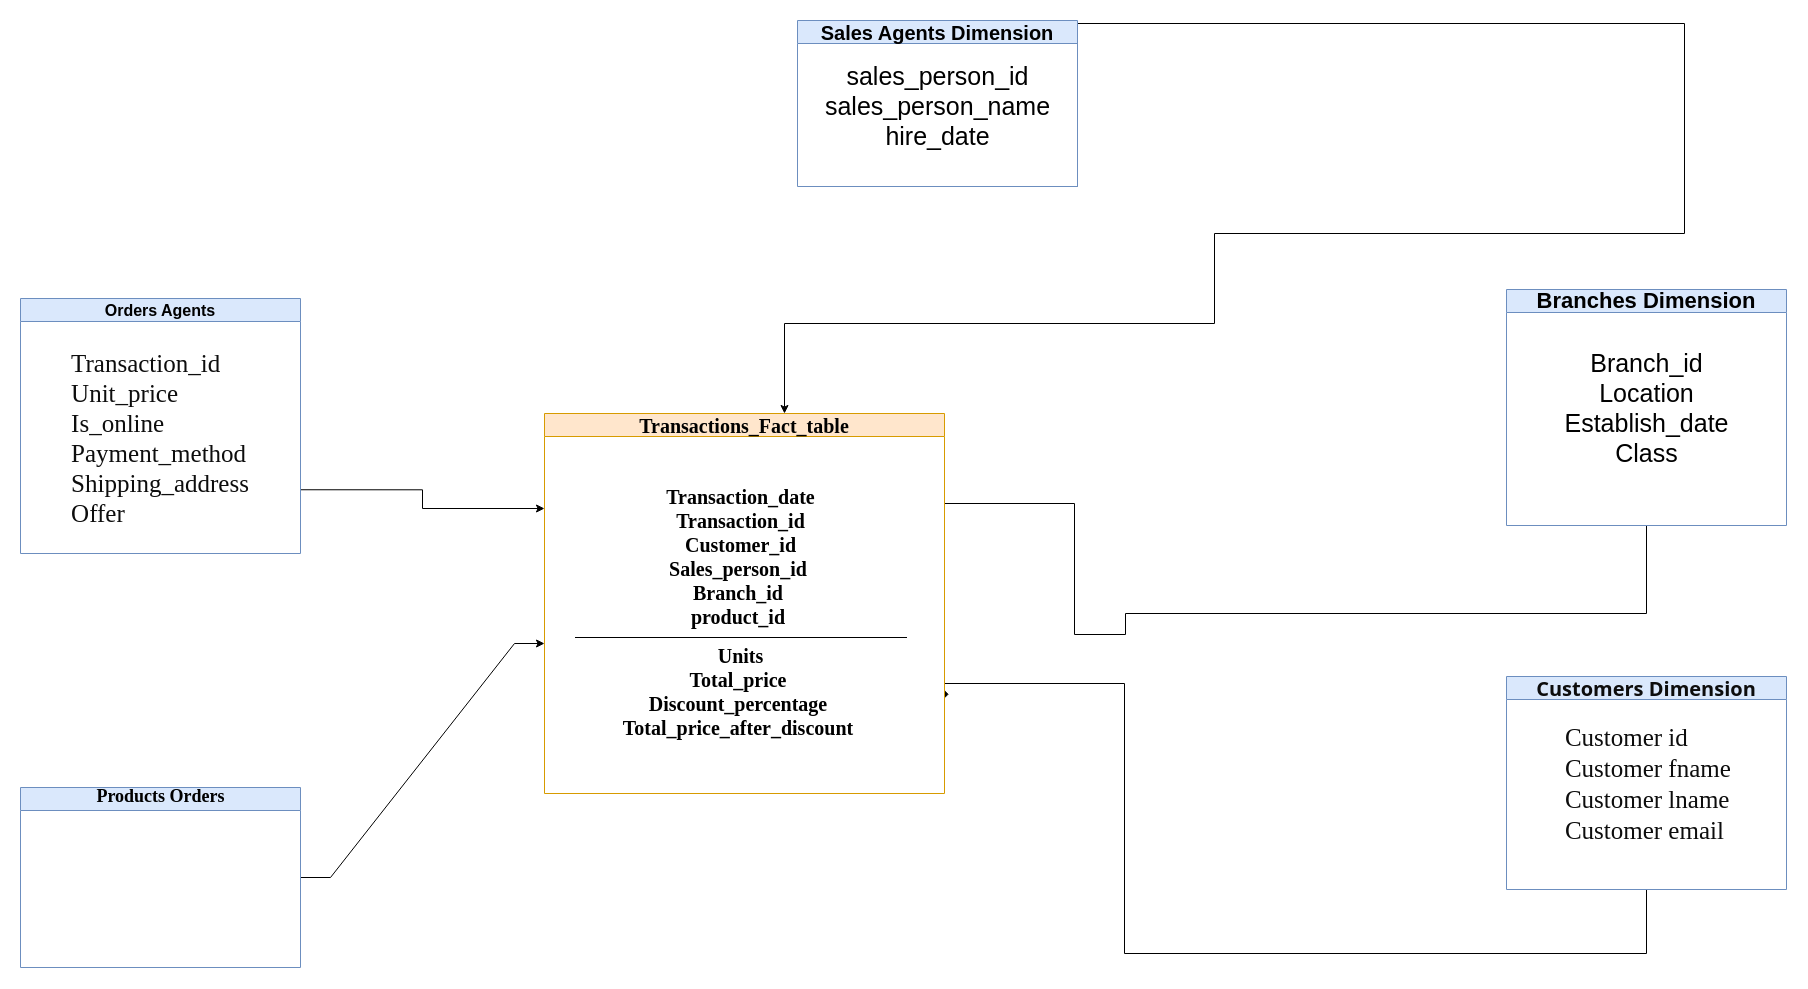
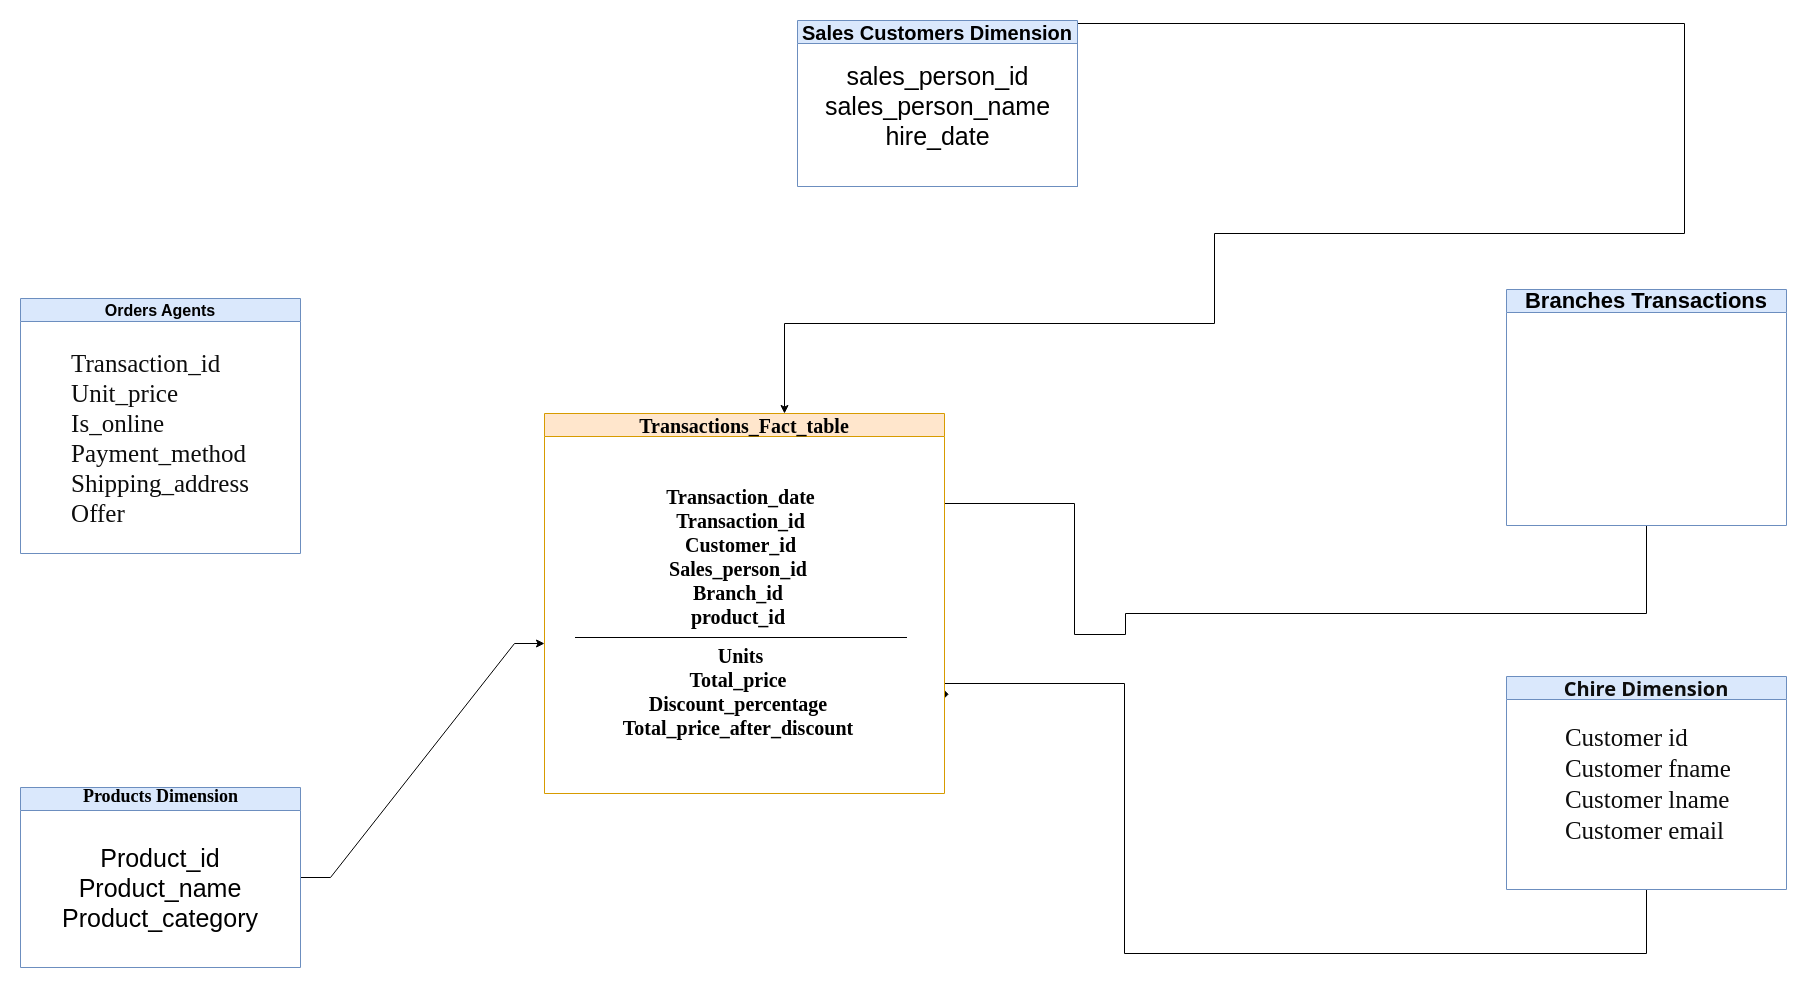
- <mxCell id="6" value="&lt;span style=&quot;font-size: 20px;&quot;&gt;Sales Agents Dimension&lt;/span&gt;" style="swimlane;whiteSpace=wrap;html=1;fillColor=#dae8fc;strokeColor=#6c8ebf;swimlaneFillColor=default;" parent="1" vertex="1"><mxGeometry x="797" y="20" width="280" height="166" as="geometry" /></mxCell>
+ <mxCell id="6" value="&lt;span style=&quot;font-size: 20px;&quot;&gt;Sales Customers Dimension&lt;/span&gt;" style="swimlane;whiteSpace=wrap;html=1;fillColor=#dae8fc;strokeColor=#6c8ebf;swimlaneFillColor=default;" parent="1" vertex="1"><mxGeometry x="797" y="20" width="280" height="166" as="geometry" /></mxCell>
- <mxCell id="15" value="&lt;font style=&quot;font-size: 22px;&quot;&gt;B&lt;/font&gt;&lt;span style=&quot;font-size: 22px; background-color: initial;&quot;&gt;ranches Dimension&lt;/span&gt;" style="swimlane;whiteSpace=wrap;html=1;fillColor=#dae8fc;strokeColor=#6c8ebf;swimlaneFillColor=default;" parent="1" vertex="1"><mxGeometry x="1506" y="289" width="280" height="236" as="geometry" /></mxCell>
+ <mxCell id="15" value="&lt;font style=&quot;font-size: 22px;&quot;&gt;B&lt;/font&gt;&lt;span style=&quot;font-size: 22px; background-color: initial;&quot;&gt;ranches Transactions&lt;/span&gt;" style="swimlane;whiteSpace=wrap;html=1;fillColor=#dae8fc;strokeColor=#6c8ebf;swimlaneFillColor=default;" parent="1" vertex="1"><mxGeometry x="1506" y="289" width="280" height="236" as="geometry" /></mxCell>
- <mxCell id="16" value="&lt;div style=&quot;font-size: 25px;&quot;&gt;&lt;div&gt;Branch_id&lt;/div&gt;&lt;div&gt;Location&lt;/div&gt;&lt;div&gt;Establish_date&lt;/div&gt;&lt;div&gt;Class&lt;/div&gt;&lt;/div&gt;" style="text;html=1;strokeColor=none;fillColor=none;align=center;verticalAlign=middle;whiteSpace=wrap;rounded=0;" parent="15" vertex="1"><mxGeometry x="32.5" y="32" width="215" height="171" as="geometry" /></mxCell>
- <mxCell id="8" style="edgeStyle=orthogonalEdgeStyle;rounded=0;orthogonalLoop=1;jettySize=auto;html=1;exitX=1;exitY=0.75;exitDx=0;exitDy=0;entryX=0;entryY=0.25;entryDx=0;entryDy=0;" parent="1" source="9" target="17" edge="1"><mxGeometry relative="1" as="geometry" /></mxCell>
- <mxCell id="12" value="&lt;div style=&quot;text-align: left;&quot;&gt;&lt;font face=&quot;Söhne, ui-sans-serif, system-ui, -apple-system, Segoe UI, Roboto, Ubuntu, Cantarell, Noto Sans, sans-serif, Helvetica Neue, Arial, Apple Color Emoji, Segoe UI Emoji, Segoe UI Symbol, Noto Color Emoji&quot; color=&quot;#0d0d0d&quot;&gt;&lt;span style=&quot;font-size: 20px; white-space-collapse: preserve;&quot;&gt;C&lt;/span&gt;&lt;/font&gt;&lt;span style=&quot;font-size: 20px; white-space-collapse: preserve; color: rgb(13, 13, 13); font-family: Söhne, ui-sans-serif, system-ui, -apple-system, &amp;quot;Segoe UI&amp;quot;, Roboto, Ubuntu, Cantarell, &amp;quot;Noto Sans&amp;quot;, sans-serif, &amp;quot;Helvetica Neue&amp;quot;, Arial, &amp;quot;Apple Color Emoji&amp;quot;, &amp;quot;Segoe UI Emoji&amp;quot;, &amp;quot;Segoe UI Symbol&amp;quot;, &amp;quot;Noto Color Emoji&amp;quot;; background-color: initial;&quot;&gt;ustomers Dimension&lt;/span&gt;&lt;/div&gt;" style="swimlane;whiteSpace=wrap;html=1;startSize=23;fillColor=#dae8fc;strokeColor=#6c8ebf;swimlaneFillColor=default;" parent="1" vertex="1"><mxGeometry x="1506" y="676" width="280" height="213" as="geometry"><mxRectangle x="810" y="645" width="180" height="30" as="alternateBounds" /></mxGeometry></mxCell>
+ <mxCell id="12" value="&lt;div style=&quot;text-align: left;&quot;&gt;&lt;font face=&quot;Söhne, ui-sans-serif, system-ui, -apple-system, Segoe UI, Roboto, Ubuntu, Cantarell, Noto Sans, sans-serif, Helvetica Neue, Arial, Apple Color Emoji, Segoe UI Emoji, Segoe UI Symbol, Noto Color Emoji&quot; color=&quot;#0d0d0d&quot;&gt;&lt;span style=&quot;font-size: 20px; white-space-collapse: preserve;&quot;&gt;C&lt;/span&gt;&lt;/font&gt;&lt;span style=&quot;font-size: 20px; white-space-collapse: preserve; color: rgb(13, 13, 13); font-family: Söhne, ui-sans-serif, system-ui, -apple-system, &amp;quot;Segoe UI&amp;quot;, Roboto, Ubuntu, Cantarell, &amp;quot;Noto Sans&amp;quot;, sans-serif, &amp;quot;Helvetica Neue&amp;quot;, Arial, &amp;quot;Apple Color Emoji&amp;quot;, &amp;quot;Segoe UI Emoji&amp;quot;, &amp;quot;Segoe UI Symbol&amp;quot;, &amp;quot;Noto Color Emoji&amp;quot;; background-color: initial;&quot;&gt;hire Dimension&lt;/span&gt;&lt;/div&gt;" style="swimlane;whiteSpace=wrap;html=1;startSize=23;fillColor=#dae8fc;strokeColor=#6c8ebf;swimlaneFillColor=default;" parent="1" vertex="1"><mxGeometry x="1506" y="676" width="280" height="213" as="geometry"><mxRectangle x="810" y="645" width="180" height="30" as="alternateBounds" /></mxGeometry></mxCell>
- <mxCell id="3" value="&lt;font face=&quot;Tahoma&quot;&gt;&lt;span style=&quot;font-size: 18px;&quot;&gt;Products Orders&lt;/span&gt;&lt;/font&gt;" style="swimlane;html=1;startSize=23;verticalAlign=bottom;labelBorderColor=none;fillColor=#dae8fc;strokeColor=#6c8ebf;swimlaneFillColor=default;" parent="1" vertex="1"><mxGeometry x="20" y="787" width="280" height="180" as="geometry" /></mxCell>
+ <mxCell id="3" value="&lt;font face=&quot;Tahoma&quot;&gt;&lt;span style=&quot;font-size: 18px;&quot;&gt;Products Dimension&lt;/span&gt;&lt;/font&gt;" style="swimlane;html=1;startSize=23;verticalAlign=bottom;labelBorderColor=none;fillColor=#dae8fc;strokeColor=#6c8ebf;swimlaneFillColor=default;" parent="1" vertex="1"><mxGeometry x="20" y="787" width="280" height="180" as="geometry" /></mxCell>
+ <mxCell id="4" value="&lt;div style=&quot;font-size: 25px;&quot;&gt;&lt;div&gt;Product_id&lt;/div&gt;&lt;div&gt;Product_name&lt;/div&gt;&lt;div&gt;Product_category&lt;/div&gt;&lt;/div&gt;" style="text;html=1;strokeColor=none;fillColor=none;align=center;verticalAlign=middle;whiteSpace=wrap;rounded=0;" parent="3" vertex="1"><mxGeometry x="10" y="25" width="260" height="150" as="geometry" /></mxCell>
